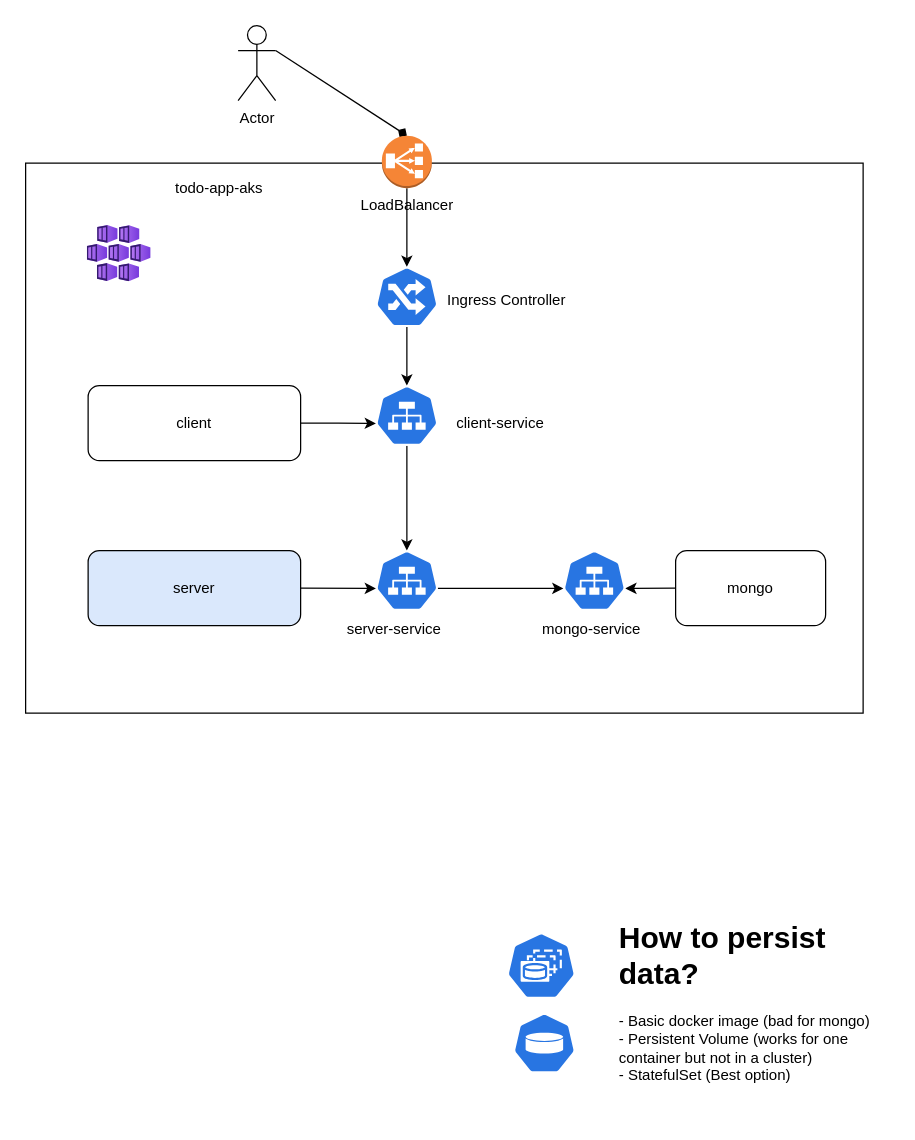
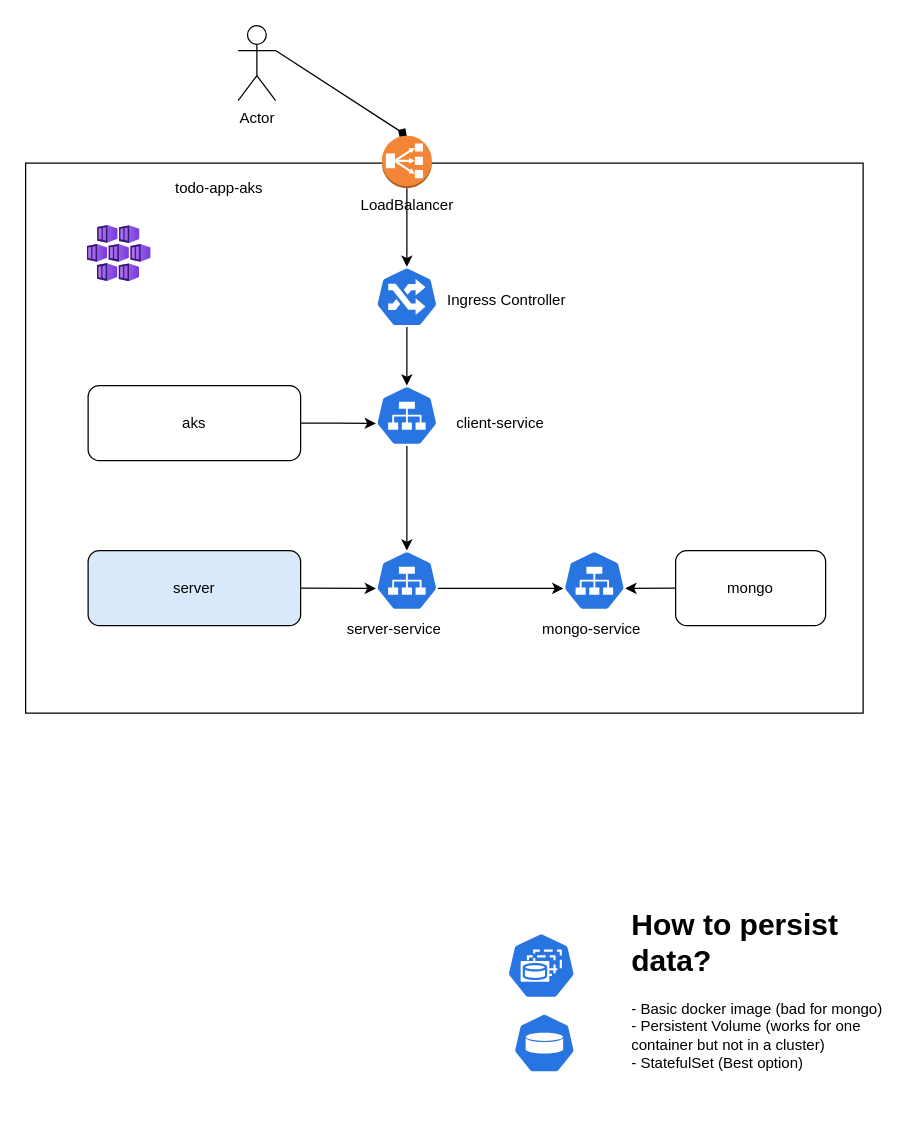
- <mxCell id="4" value="client" style="rounded=1;whiteSpace=wrap;html=1;" parent="1" vertex="1"><mxGeometry x="70" y="308" width="170" height="60" as="geometry" /></mxCell>
+ <mxCell id="4" value="aks" style="rounded=1;whiteSpace=wrap;html=1;" parent="1" vertex="1"><mxGeometry x="70" y="308" width="170" height="60" as="geometry" /></mxCell>
- <mxCell id="25" value="&lt;h1&gt;How to persist data?&lt;/h1&gt;&lt;div&gt;- Basic docker image (bad for mongo)&lt;/div&gt;&lt;div&gt;- Persistent Volume (works for one container but not in a cluster)&lt;/div&gt;&lt;div&gt;- StatefulSet (Best option)&lt;/div&gt;" style="text;html=1;strokeColor=none;fillColor=none;spacing=5;spacingTop=-20;whiteSpace=wrap;overflow=hidden;rounded=0;" parent="1" vertex="1"><mxGeometry x="490" y="730" width="220" height="160" as="geometry" /></mxCell>
+ <mxCell id="25" value="&lt;h1&gt;How to persist data?&lt;/h1&gt;&lt;div&gt;- Basic docker image (bad for mongo)&lt;/div&gt;&lt;div&gt;- Persistent Volume (works for one container but not in a cluster)&lt;/div&gt;&lt;div&gt;- StatefulSet (Best option)&lt;/div&gt;" style="text;html=1;strokeColor=none;fillColor=none;spacing=5;spacingTop=-20;whiteSpace=wrap;overflow=hidden;rounded=0;" parent="1" vertex="1"><mxGeometry x="500" y="720" width="220" height="160" as="geometry" /></mxCell>
